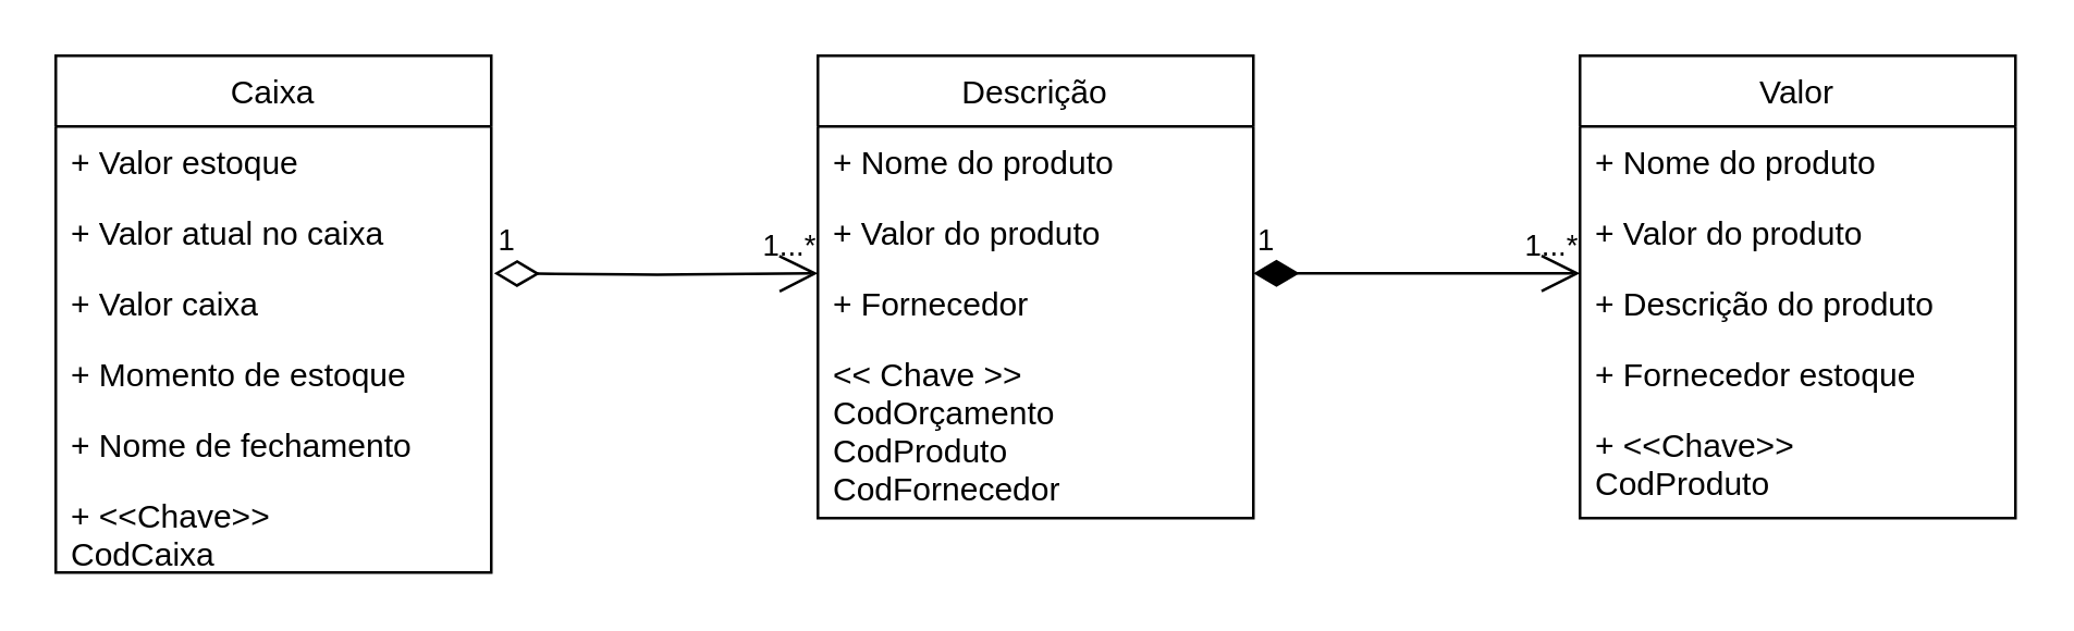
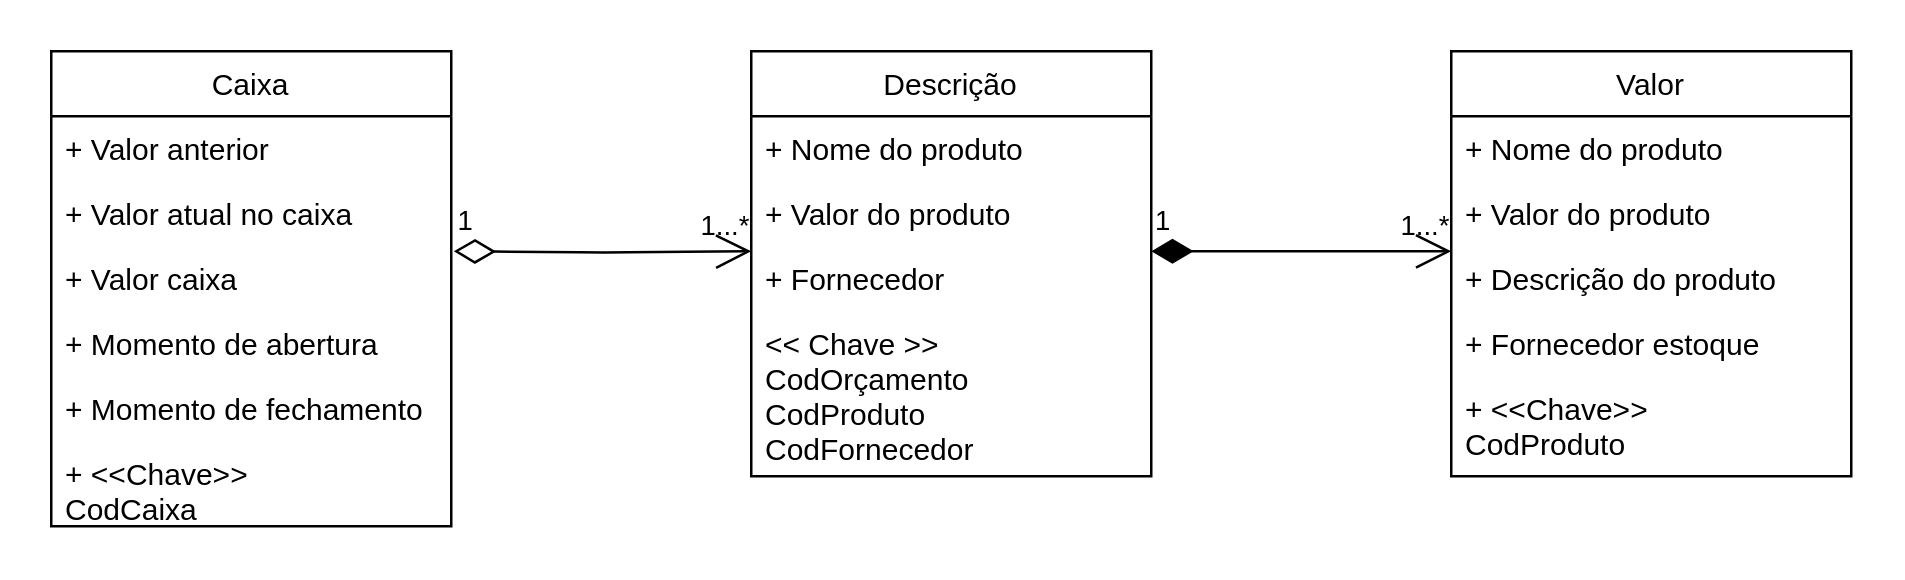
- <mxCell id="4" value="+ Valor estoque" style="text;strokeColor=none;fillColor=none;align=left;verticalAlign=top;spacingLeft=4;spacingRight=4;overflow=hidden;rotatable=0;points=[[0,0.5],[1,0.5]];portConstraint=eastwest;" vertex="1" parent="3"><mxGeometry y="26" width="160" height="26" as="geometry" /></mxCell>
+ <mxCell id="4" value="+ Valor anterior" style="text;strokeColor=none;fillColor=none;align=left;verticalAlign=top;spacingLeft=4;spacingRight=4;overflow=hidden;rotatable=0;points=[[0,0.5],[1,0.5]];portConstraint=eastwest;" vertex="1" parent="3"><mxGeometry y="26" width="160" height="26" as="geometry" /></mxCell>
- <mxCell id="7" value="+ Momento de estoque" style="text;strokeColor=none;fillColor=none;align=left;verticalAlign=top;spacingLeft=4;spacingRight=4;overflow=hidden;rotatable=0;points=[[0,0.5],[1,0.5]];portConstraint=eastwest;" vertex="1" parent="3"><mxGeometry y="104" width="160" height="26" as="geometry" /></mxCell>
+ <mxCell id="7" value="+ Momento de abertura" style="text;strokeColor=none;fillColor=none;align=left;verticalAlign=top;spacingLeft=4;spacingRight=4;overflow=hidden;rotatable=0;points=[[0,0.5],[1,0.5]];portConstraint=eastwest;" vertex="1" parent="3"><mxGeometry y="104" width="160" height="26" as="geometry" /></mxCell>
- <mxCell id="8" value="+ Nome de fechamento" style="text;strokeColor=none;fillColor=none;align=left;verticalAlign=top;spacingLeft=4;spacingRight=4;overflow=hidden;rotatable=0;points=[[0,0.5],[1,0.5]];portConstraint=eastwest;" vertex="1" parent="3"><mxGeometry y="130" width="160" height="26" as="geometry" /></mxCell>
+ <mxCell id="8" value="+ Momento de fechamento" style="text;strokeColor=none;fillColor=none;align=left;verticalAlign=top;spacingLeft=4;spacingRight=4;overflow=hidden;rotatable=0;points=[[0,0.5],[1,0.5]];portConstraint=eastwest;" vertex="1" parent="3"><mxGeometry y="130" width="160" height="26" as="geometry" /></mxCell>
